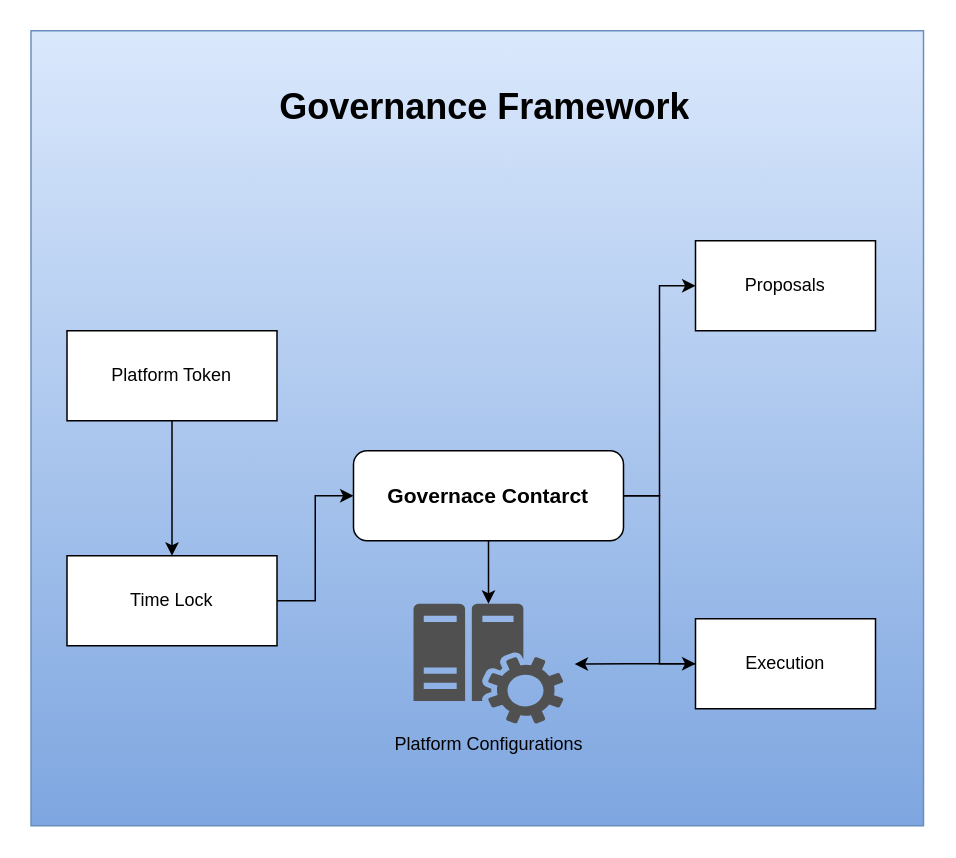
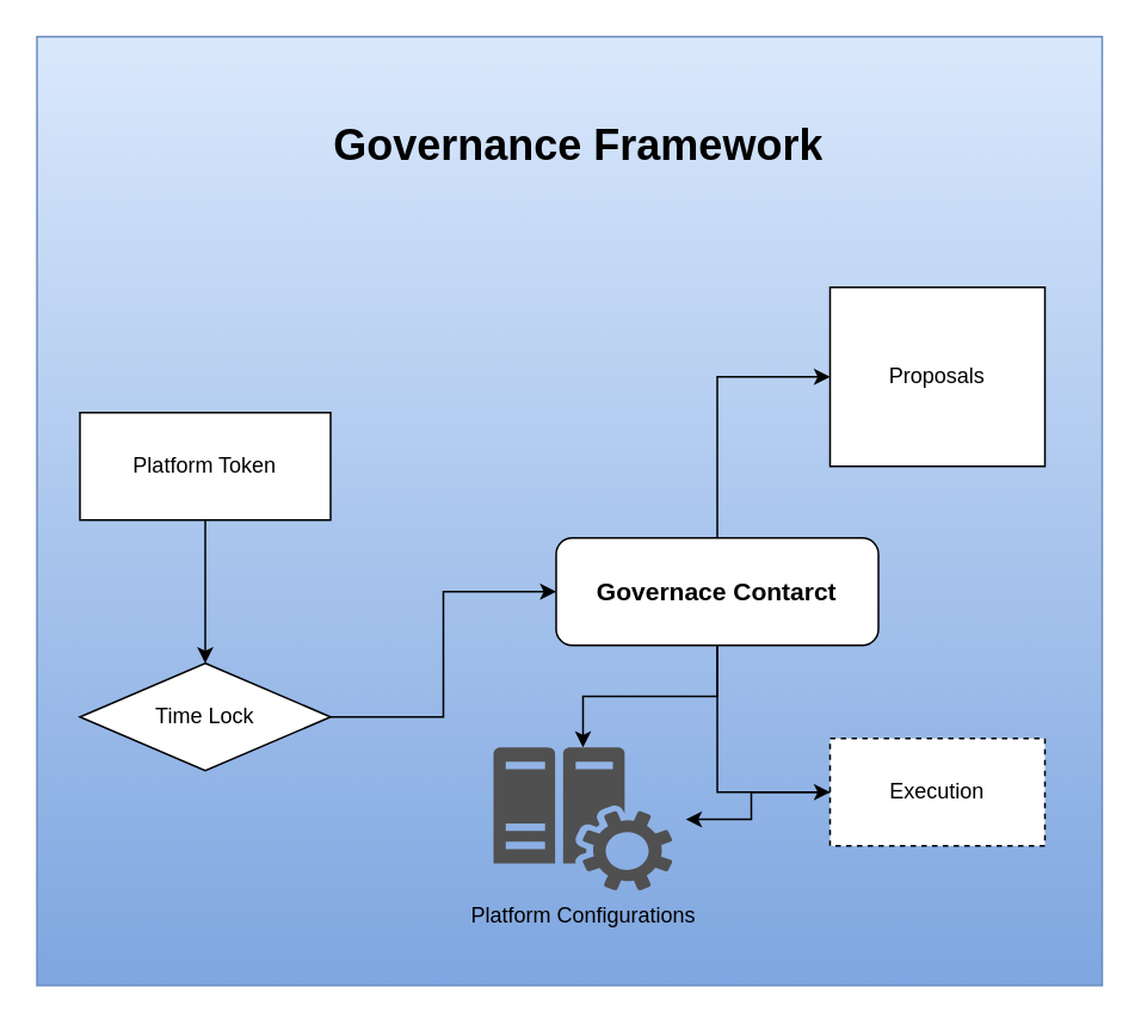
- <mxCell id="15" value="&lt;h1 style=&quot;margin-top: 0px;&quot;&gt;Governance Framework&lt;/h1&gt;" style="text;html=1;whiteSpace=wrap;overflow=hidden;rounded=0;" vertex="1" parent="1"><mxGeometry x="184" y="50" width="284.5" height="50" as="geometry" /></mxCell>
+ <mxCell id="15" value="&lt;h1 style=&quot;margin-top: 0px;&quot;&gt;Governance Framework&lt;/h1&gt;" style="text;html=1;whiteSpace=wrap;overflow=hidden;rounded=0;" vertex="1" parent="1"><mxGeometry x="184" y="60" width="284.5" height="50" as="geometry" /></mxCell>
- <mxCell id="11" value="Proposals" style="rounded=0;whiteSpace=wrap;html=1;" vertex="1" parent="1"><mxGeometry x="463" y="160" width="120" height="60" as="geometry" /></mxCell>
+ <mxCell id="11" value="Proposals" style="rounded=0;whiteSpace=wrap;html=1;" vertex="1" parent="1"><mxGeometry x="463" y="160" width="120" height="100" as="geometry" /></mxCell>
- <mxCell id="8" value="Platform Token" style="rounded=0;whiteSpace=wrap;html=1;" vertex="1" parent="1"><mxGeometry x="44" y="220" width="140" height="60" as="geometry" /></mxCell>
+ <mxCell id="8" value="Platform Token" style="rounded=0;whiteSpace=wrap;html=1;" vertex="1" parent="1"><mxGeometry x="44" y="230" width="140" height="60" as="geometry" /></mxCell>
- <mxCell id="6" value="&lt;b&gt;&lt;font style=&quot;font-size: 14px;&quot;&gt;Governace Contarct&lt;/font&gt;&lt;/b&gt;" style="rounded=1;whiteSpace=wrap;html=1;" vertex="1" parent="1"><mxGeometry x="235" y="300" width="180" height="60" as="geometry" /></mxCell>
+ <mxCell id="6" value="&lt;b&gt;&lt;font style=&quot;font-size: 14px;&quot;&gt;Governace Contarct&lt;/font&gt;&lt;/b&gt;" style="rounded=1;whiteSpace=wrap;html=1;" vertex="1" parent="1"><mxGeometry x="310" y="300" width="180" height="60" as="geometry" /></mxCell>
- <mxCell id="10" value="Time Lock" style="rounded=0;whiteSpace=wrap;html=1;" vertex="1" parent="1"><mxGeometry x="44" y="370" width="140" height="60" as="geometry" /></mxCell>
+ <mxCell id="10" value="Time Lock" style="rhombus;whiteSpace=wrap;html=1;" vertex="1" parent="1"><mxGeometry x="44" y="370" width="140" height="60" as="geometry" /></mxCell>
- <mxCell id="13" value="Platform Configurations" style="sketch=0;pointerEvents=1;shadow=0;dashed=0;html=1;strokeColor=none;labelPosition=center;verticalLabelPosition=bottom;verticalAlign=top;align=center;fillColor=#505050;shape=mxgraph.mscae.oms.config_assessment" vertex="1" parent="1"><mxGeometry x="275" y="402" width="100" height="80" as="geometry" /></mxCell>
+ <mxCell id="13" value="Platform Configurations" style="sketch=0;pointerEvents=1;shadow=0;dashed=0;html=1;strokeColor=none;labelPosition=center;verticalLabelPosition=bottom;verticalAlign=top;align=center;fillColor=#505050;shape=mxgraph.mscae.oms.config_assessment" vertex="1" parent="1"><mxGeometry x="275" y="417" width="100" height="80" as="geometry" /></mxCell>
- <mxCell id="12" value="Execution" style="rounded=0;whiteSpace=wrap;html=1;" vertex="1" parent="1"><mxGeometry x="463" y="412" width="120" height="60" as="geometry" /></mxCell>
+ <mxCell id="12" value="Execution" style="rounded=0;whiteSpace=wrap;html=1;dashed=1;" vertex="1" parent="1"><mxGeometry x="463" y="412" width="120" height="60" as="geometry" /></mxCell>
